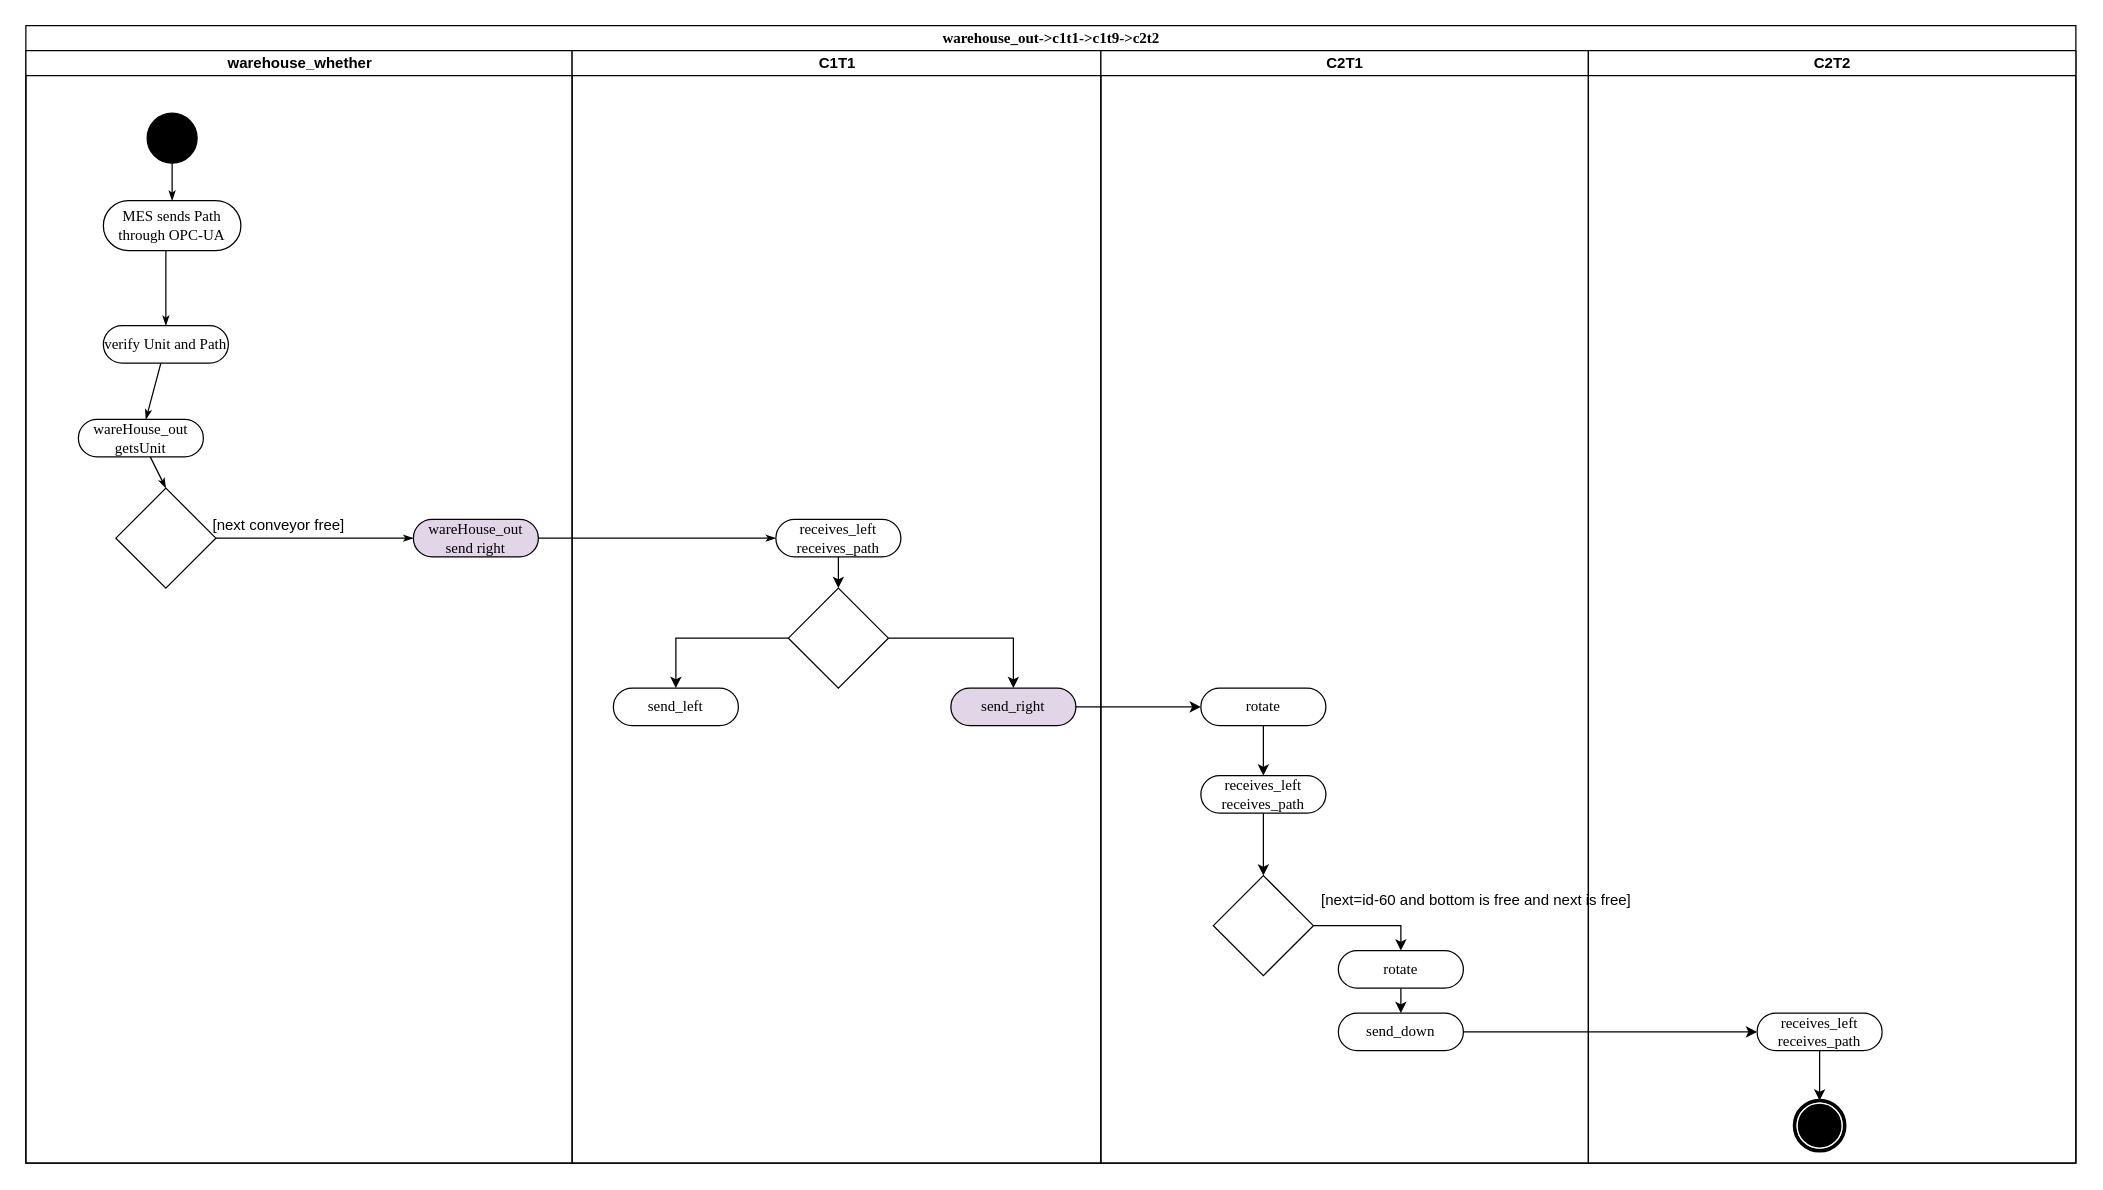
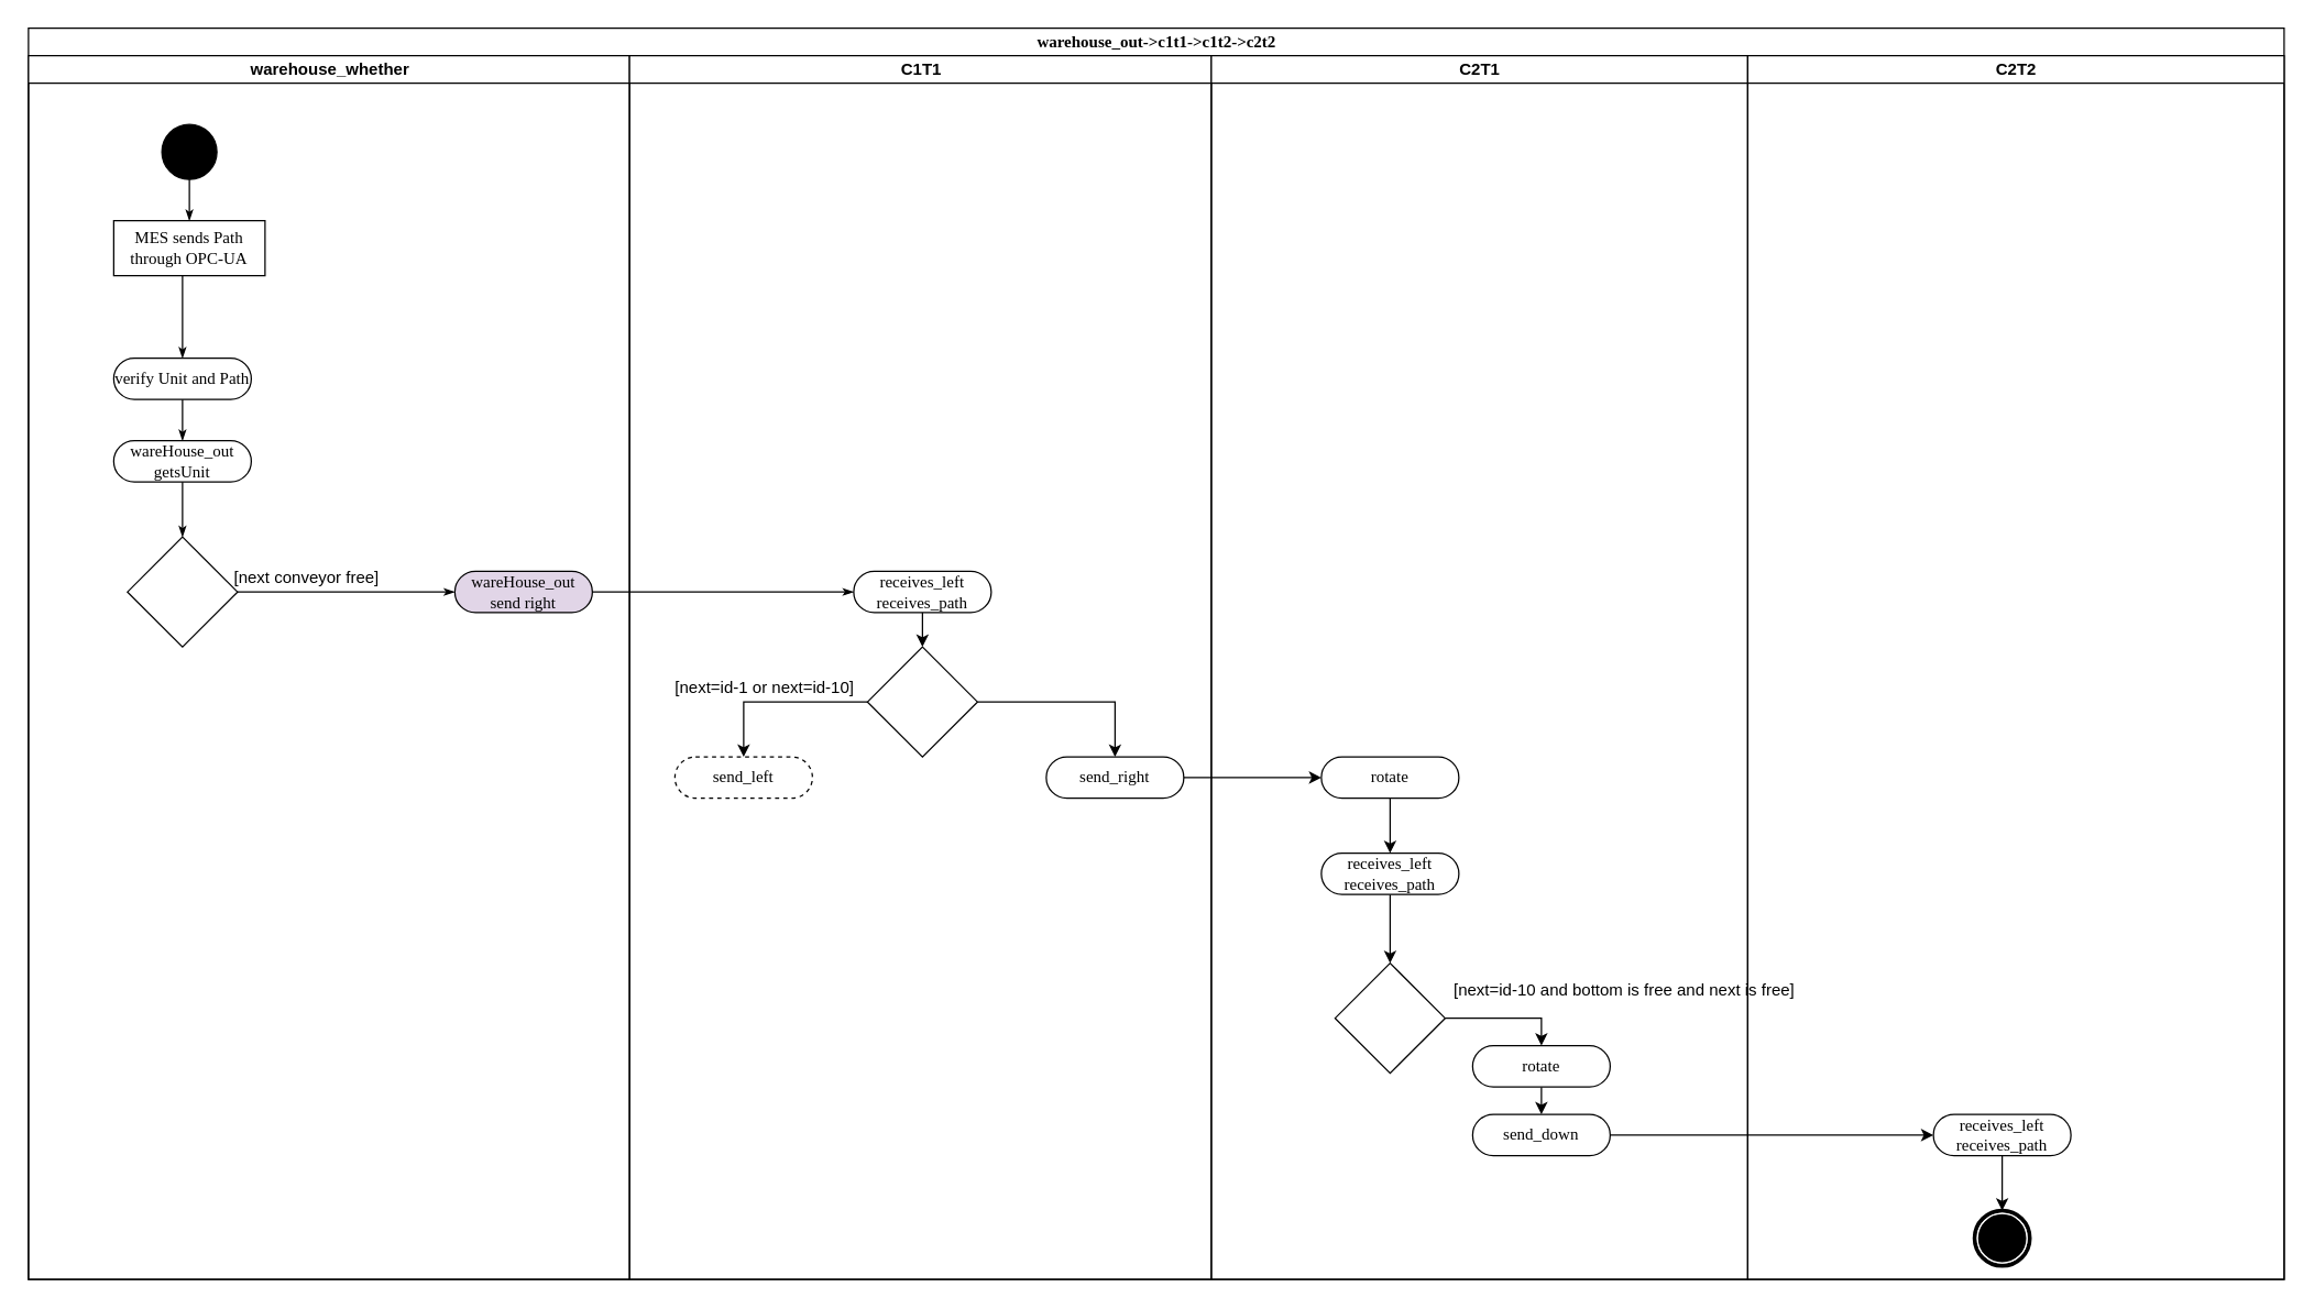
- <mxCell id="2" value="warehouse_out-&amp;gt;c1t1-&amp;gt;c1t9-&amp;gt;c2t2" style="swimlane;html=1;childLayout=stackLayout;startSize=20;rounded=0;shadow=0;comic=0;labelBackgroundColor=none;strokeWidth=1;fontFamily=Verdana;fontSize=12;align=center;" parent="1" vertex="1"><mxGeometry x="20" y="20" width="1640" height="910" as="geometry" /></mxCell>
+ <mxCell id="2" value="warehouse_out-&amp;gt;c1t1-&amp;gt;c1t2-&amp;gt;c2t2" style="swimlane;html=1;childLayout=stackLayout;startSize=20;rounded=0;shadow=0;comic=0;labelBackgroundColor=none;strokeWidth=1;fontFamily=Verdana;fontSize=12;align=center;" parent="1" vertex="1"><mxGeometry x="20" y="20" width="1640" height="910" as="geometry" /></mxCell>
- <mxCell id="13" value="MES sends Path&lt;br&gt;through OPC-UA" style="rounded=1;whiteSpace=wrap;html=1;shadow=0;comic=0;labelBackgroundColor=none;strokeWidth=1;fontFamily=Verdana;fontSize=12;align=center;arcSize=50;" parent="3" vertex="1"><mxGeometry x="62" y="120" width="110" height="40" as="geometry" /></mxCell>
+ <mxCell id="13" value="MES sends Path&lt;br&gt;through OPC-UA" style="whiteSpace=wrap;html=1;shadow=0;comic=0;labelBackgroundColor=none;strokeWidth=1;fontFamily=Verdana;fontSize=12;align=center;arcSize=50;rounded=0;" parent="3" vertex="1"><mxGeometry x="62" y="120" width="110" height="40" as="geometry" /></mxCell>
- <mxCell id="8" value="wareHouse_out&lt;br&gt;getsUnit" style="rounded=1;whiteSpace=wrap;html=1;shadow=0;comic=0;labelBackgroundColor=none;strokeWidth=1;fontFamily=Verdana;fontSize=12;align=center;arcSize=50;" parent="3" vertex="1"><mxGeometry x="42" y="295" width="100" height="30" as="geometry" /></mxCell>
+ <mxCell id="8" value="wareHouse_out&lt;br&gt;getsUnit" style="rounded=1;whiteSpace=wrap;html=1;shadow=0;comic=0;labelBackgroundColor=none;strokeWidth=1;fontFamily=Verdana;fontSize=12;align=center;arcSize=50;" parent="3" vertex="1"><mxGeometry x="62" y="280" width="100" height="30" as="geometry" /></mxCell>
+ <mxCell id="19" value="[next=id-1 or next=id-10]" style="text;html=1;align=center;verticalAlign=middle;resizable=0;points=[];autosize=1;" parent="16" vertex="1"><mxGeometry x="23" y="450" width="150" height="20" as="geometry" /></mxCell>
- <mxCell id="20" value="send_left" style="rounded=1;whiteSpace=wrap;html=1;shadow=0;comic=0;labelBackgroundColor=none;strokeWidth=1;fontFamily=Verdana;fontSize=12;align=center;arcSize=50;" parent="16" vertex="1"><mxGeometry x="33" y="510" width="100" height="30" as="geometry" /></mxCell>
+ <mxCell id="20" value="send_left" style="rounded=1;whiteSpace=wrap;html=1;shadow=0;comic=0;labelBackgroundColor=none;strokeWidth=1;fontFamily=Verdana;fontSize=12;align=center;arcSize=50;dashed=1;" parent="16" vertex="1"><mxGeometry x="33" y="510" width="100" height="30" as="geometry" /></mxCell>
- <mxCell id="24" value="send_right" style="rounded=1;whiteSpace=wrap;html=1;shadow=0;comic=0;labelBackgroundColor=none;strokeWidth=1;fontFamily=Verdana;fontSize=12;align=center;arcSize=50;fillColor=#e1d5e7;" parent="16" vertex="1"><mxGeometry x="303" y="510" width="100" height="30" as="geometry" /></mxCell>
+ <mxCell id="24" value="send_right" style="rounded=1;whiteSpace=wrap;html=1;shadow=0;comic=0;labelBackgroundColor=none;strokeWidth=1;fontFamily=Verdana;fontSize=12;align=center;arcSize=50;" parent="16" vertex="1"><mxGeometry x="303" y="510" width="100" height="30" as="geometry" /></mxCell>
- <mxCell id="37" value="[next=id-60 and bottom is free and next is free]" style="text;html=1;align=center;verticalAlign=middle;resizable=0;points=[];autosize=1;" parent="27" vertex="1"><mxGeometry x="170" y="670" width="260" height="20" as="geometry" /></mxCell>
+ <mxCell id="37" value="[next=id-10 and bottom is free and next is free]" style="text;html=1;align=center;verticalAlign=middle;resizable=0;points=[];autosize=1;" parent="27" vertex="1"><mxGeometry x="170" y="670" width="260" height="20" as="geometry" /></mxCell>
